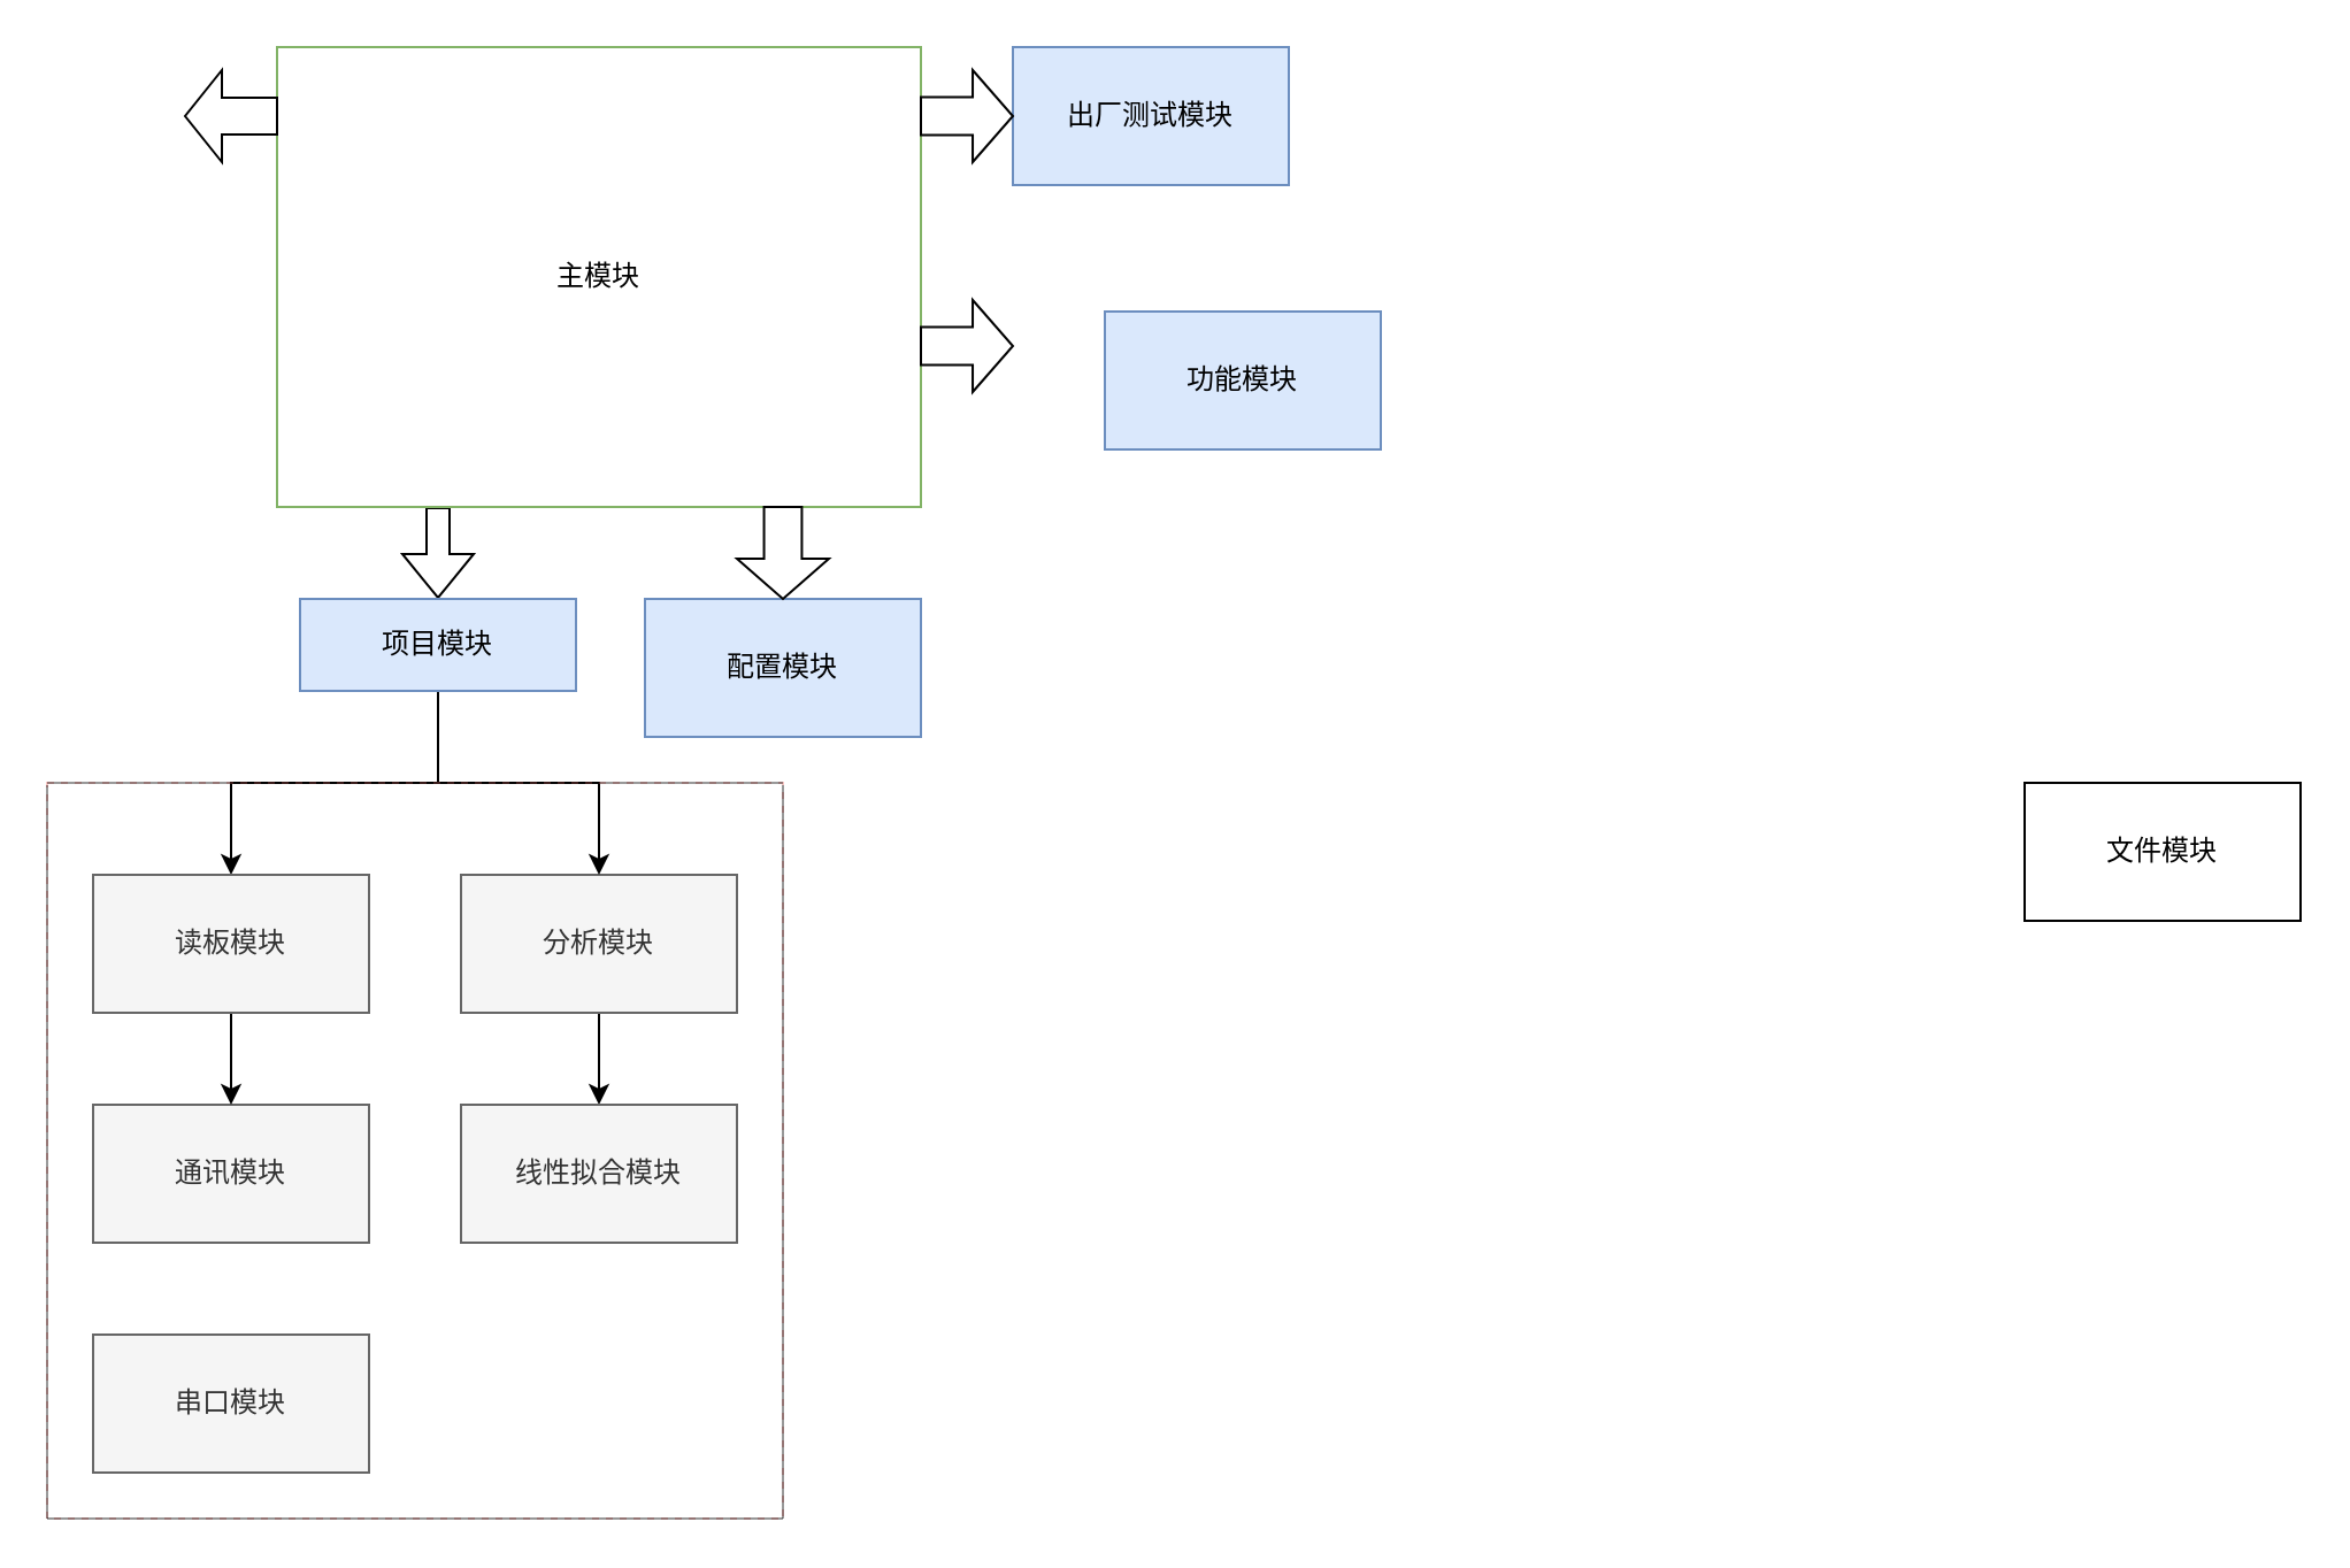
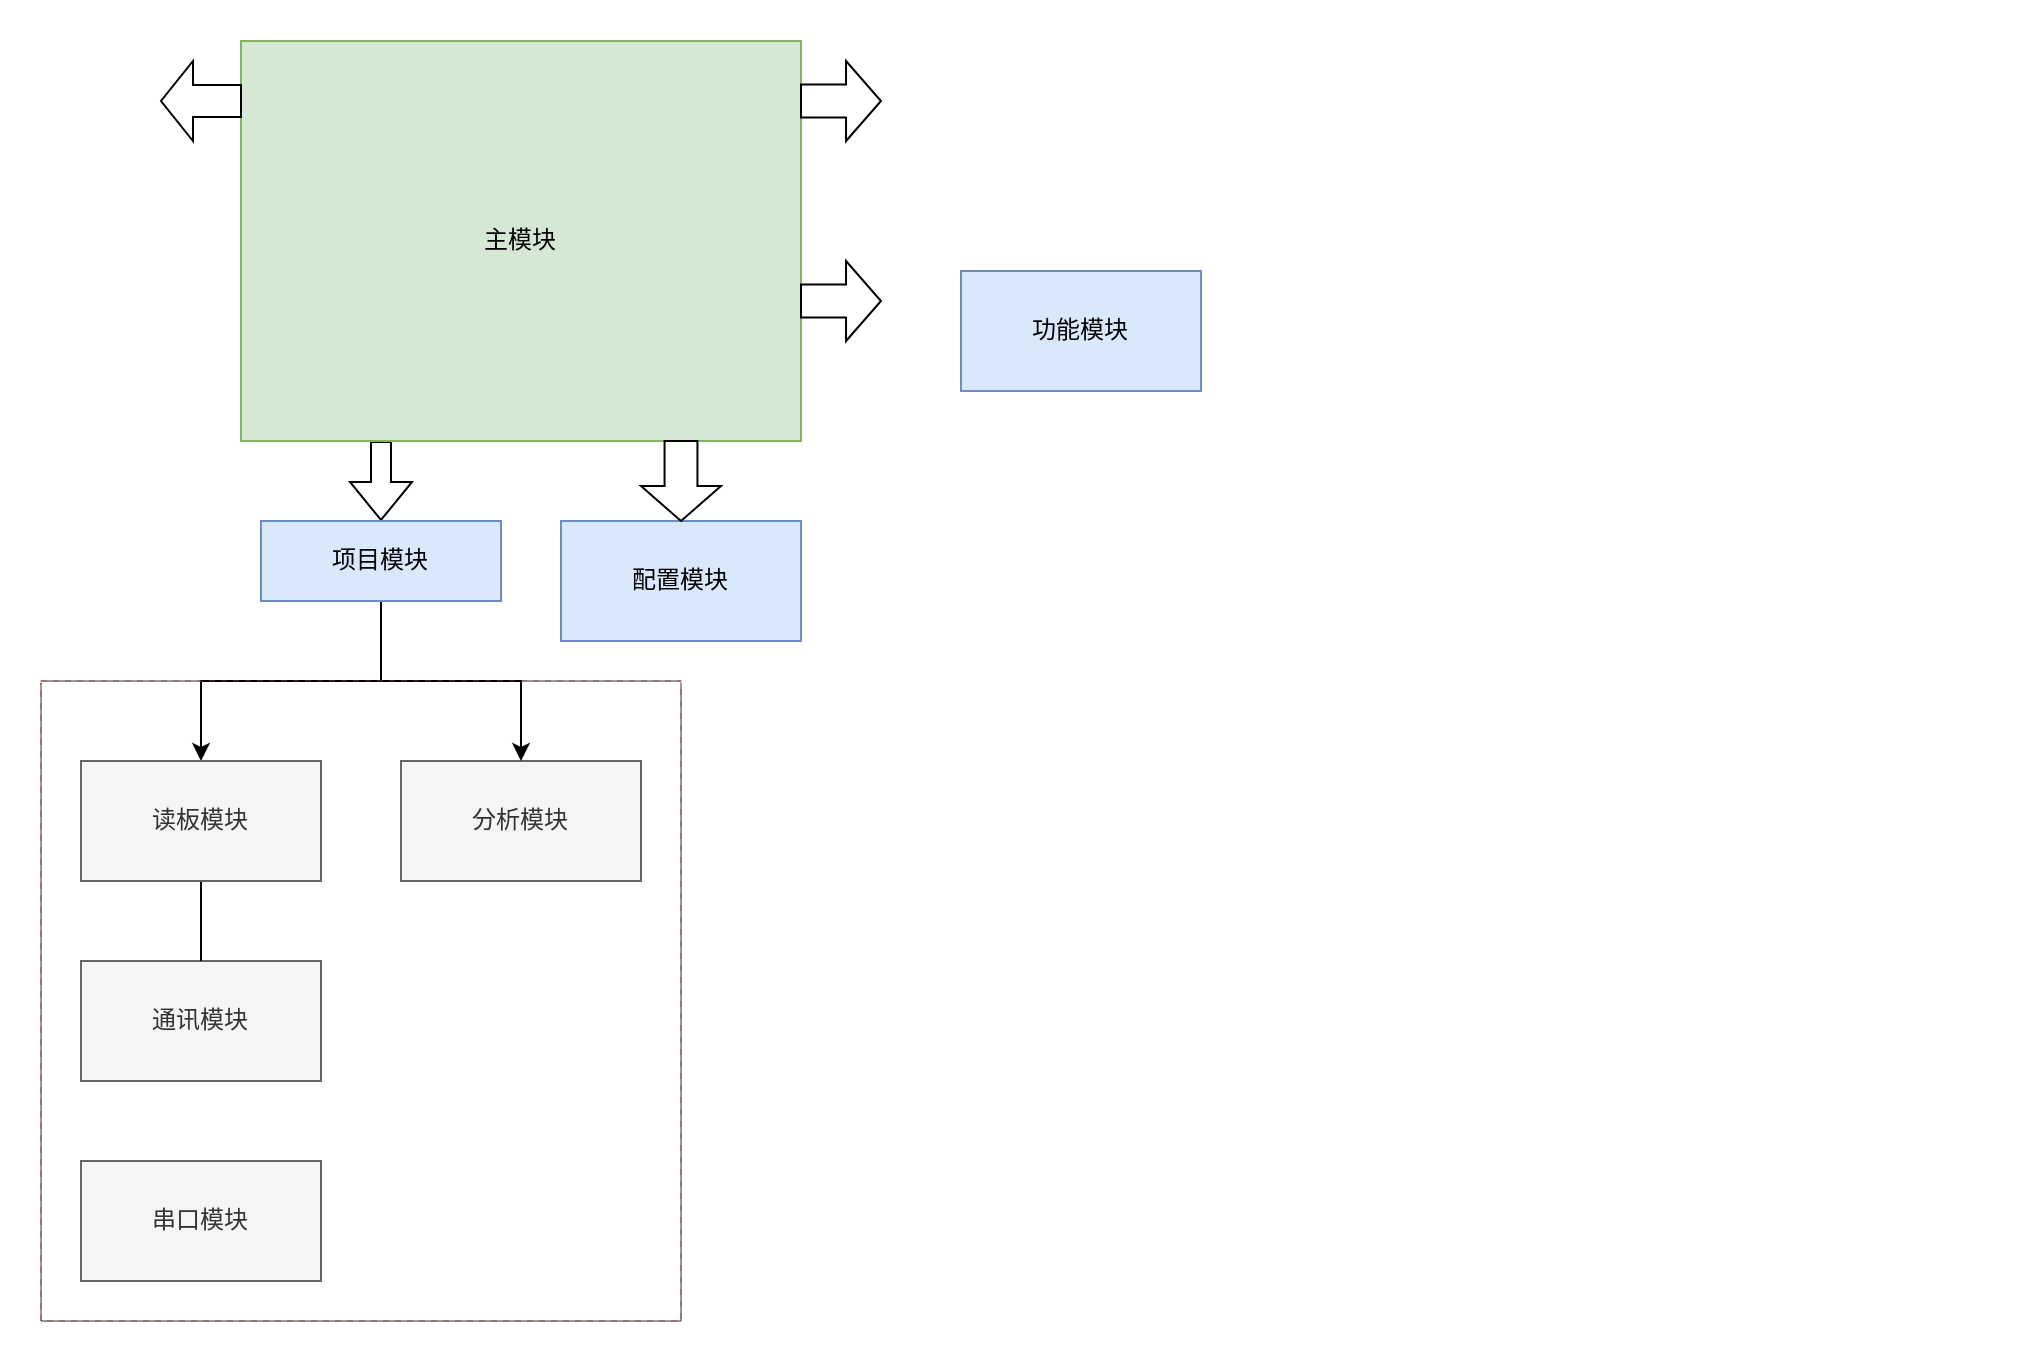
- <mxCell id="10" value="出厂测试模块" style="whiteSpace=wrap;html=1;sketch=0;fillColor=#dae8fc;strokeColor=#6c8ebf;" parent="1" vertex="1"><mxGeometry x="440" y="20" width="120" height="60" as="geometry" /></mxCell>
- <mxCell id="3" value="主模块" style="rounded=0;whiteSpace=wrap;html=1;sketch=0;fillColor=#ffffff;strokeColor=#82b366;fontFamily=Helvetica;" parent="1" vertex="1"><mxGeometry x="120" y="20" width="280" height="200" as="geometry" /></mxCell>
+ <mxCell id="3" value="主模块" style="rounded=0;whiteSpace=wrap;html=1;sketch=0;fillColor=#d5e8d4;strokeColor=#82b366;fontFamily=Helvetica;" parent="1" vertex="1"><mxGeometry x="120" y="20" width="280" height="200" as="geometry" /></mxCell>
- <mxCell id="11" value="文件模块" style="whiteSpace=wrap;html=1;sketch=0;" parent="1" vertex="1"><mxGeometry x="880" y="340" width="120" height="60" as="geometry" /></mxCell>
- <mxCell id="4" style="edgeStyle=orthogonalEdgeStyle;rounded=0;orthogonalLoop=1;jettySize=auto;html=1;entryX=0.5;entryY=0;entryDx=0;entryDy=0;fontFamily=Helvetica;" parent="1" source="5" target="9" edge="1"><mxGeometry relative="1" as="geometry" /></mxCell>
- <mxCell id="15" style="edgeStyle=orthogonalEdgeStyle;rounded=0;orthogonalLoop=1;jettySize=auto;html=1;entryX=0.5;entryY=0;entryDx=0;entryDy=0;fontFamily=Helvetica;" parent="1" source="16" target="7" edge="1"><mxGeometry relative="1" as="geometry" /></mxCell>
+ <mxCell id="15" style="edgeStyle=orthogonalEdgeStyle;rounded=0;orthogonalLoop=1;jettySize=auto;html=1;entryX=0.5;entryY=0;entryDx=0;entryDy=0;fontFamily=Helvetica;endArrow=none;" parent="1" source="16" target="7" edge="1"><mxGeometry relative="1" as="geometry" /></mxCell>
- <mxCell id="9" value="线性拟合模块" style="whiteSpace=wrap;html=1;sketch=0;fillColor=#f5f5f5;strokeColor=#666666;fontColor=#333333;" parent="1" vertex="1"><mxGeometry x="200" y="480" width="120" height="60" as="geometry" /></mxCell>
